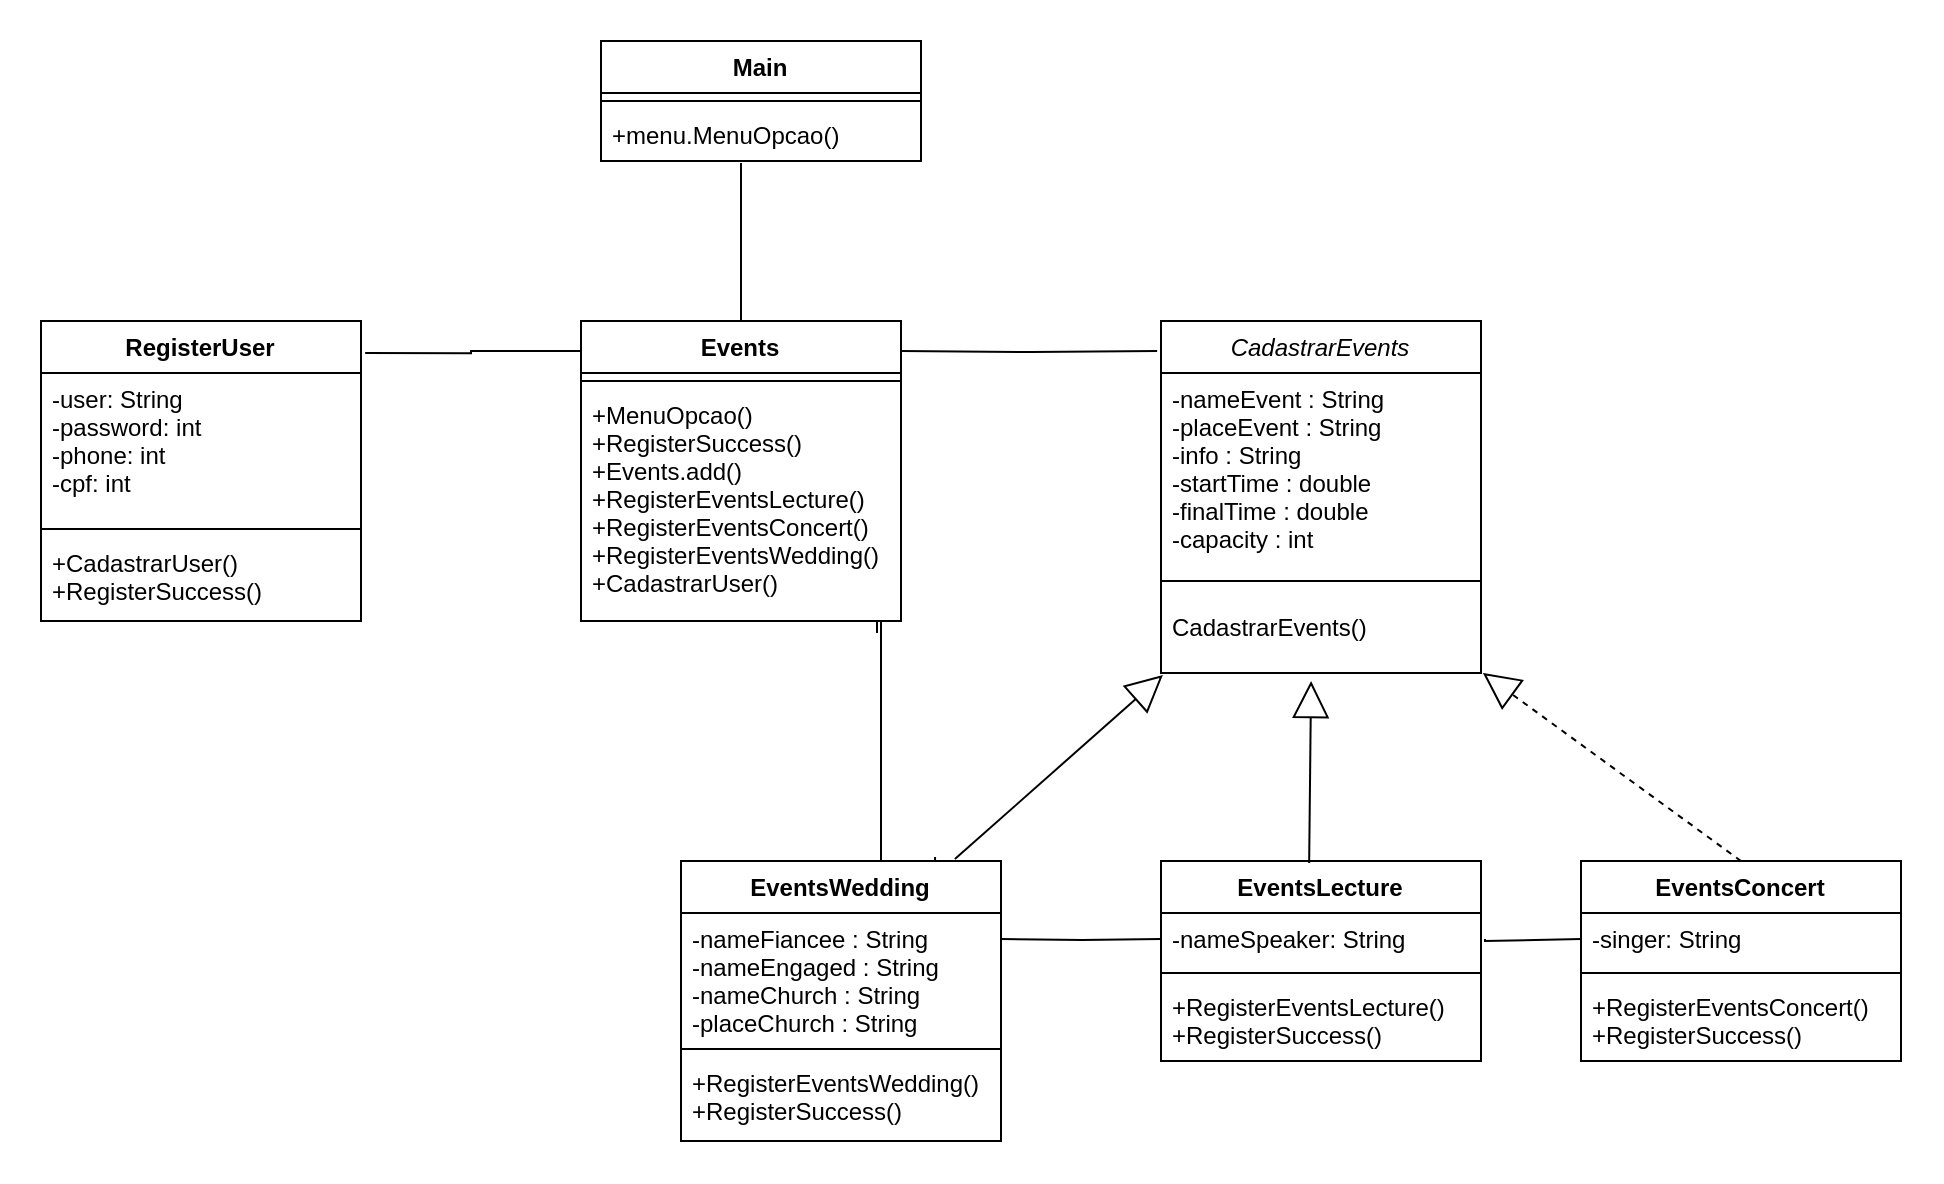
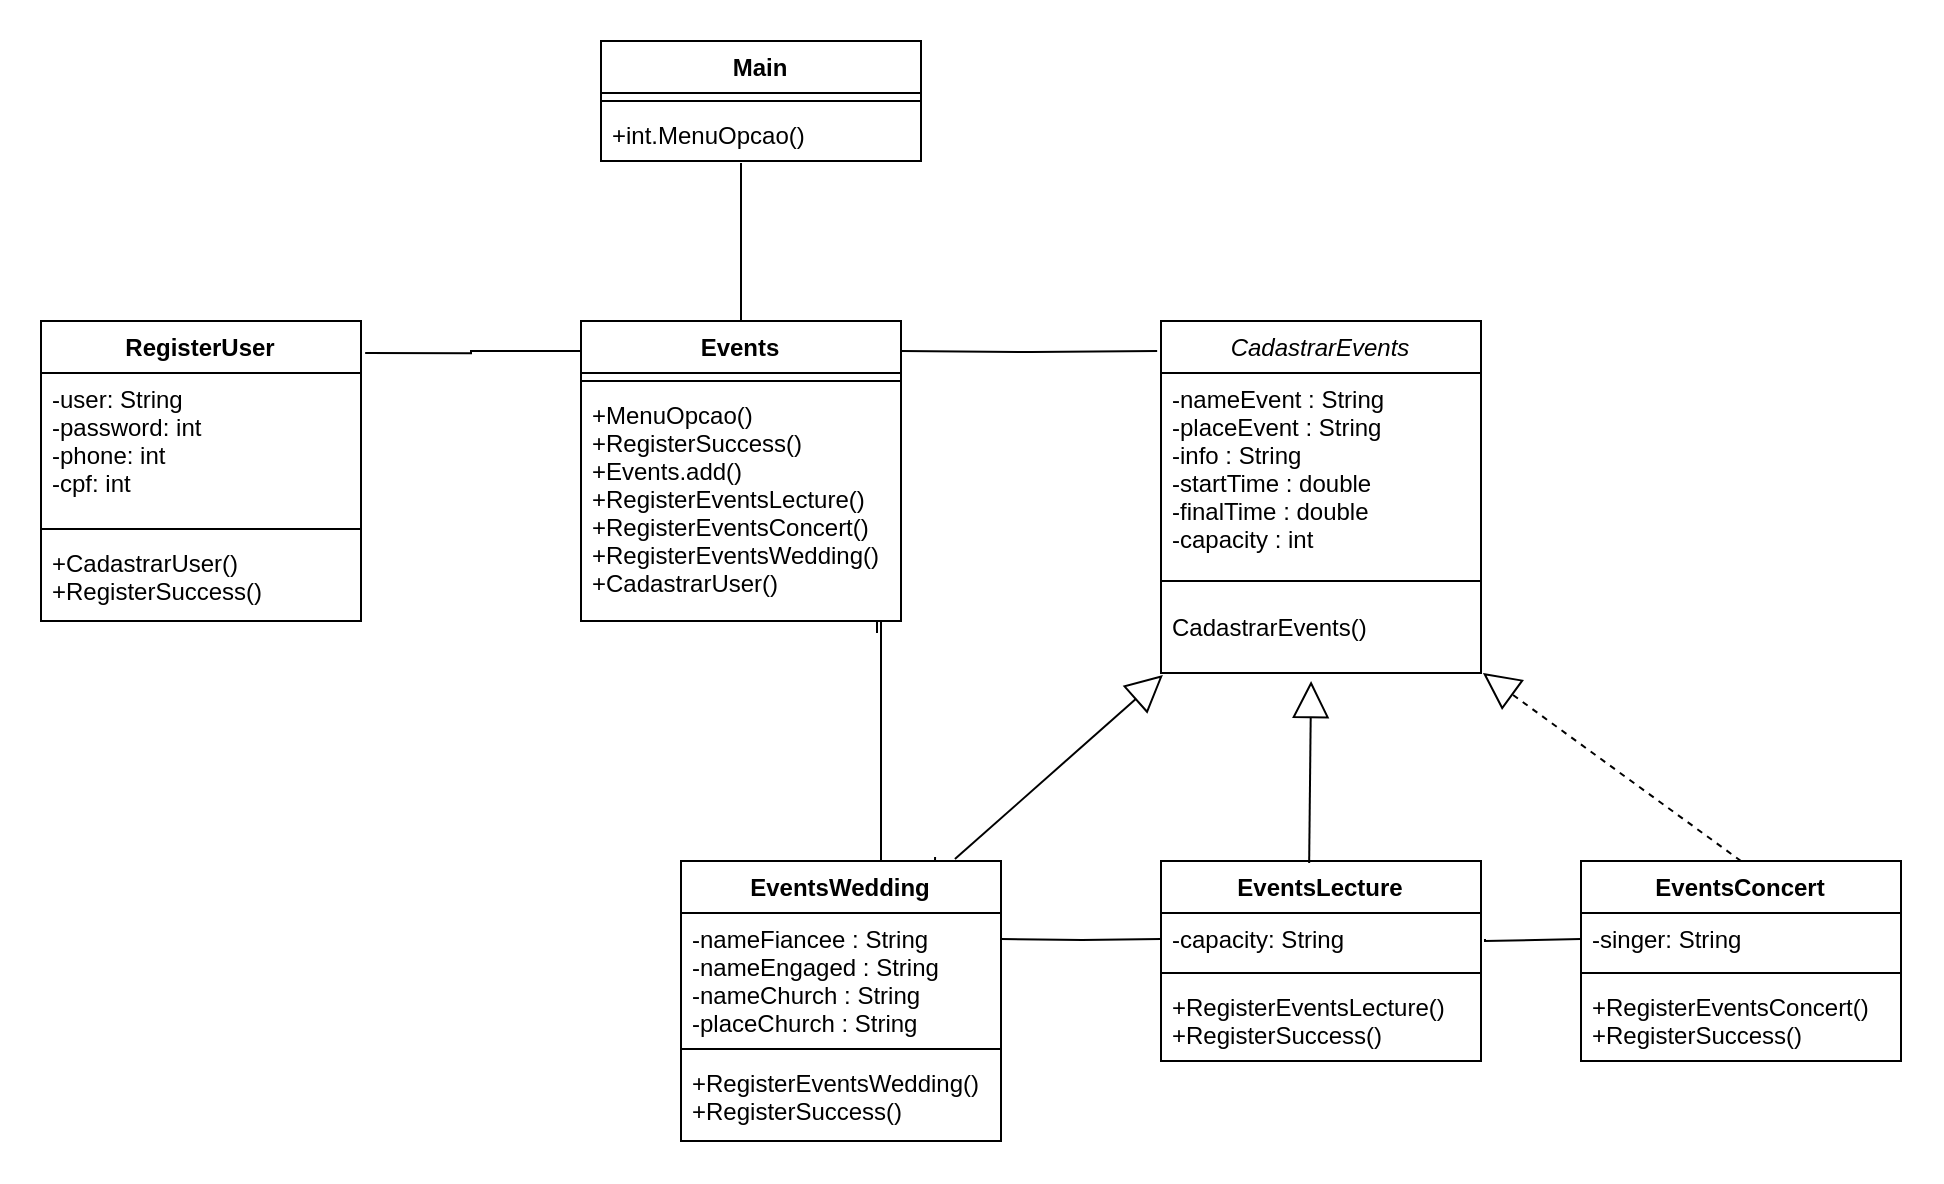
- <mxCell id="32" value="+menu.MenuOpcao()" style="text;strokeColor=none;fillColor=none;align=left;verticalAlign=top;spacingLeft=4;spacingRight=4;overflow=hidden;rotatable=0;points=[[0,0.5],[1,0.5]];portConstraint=eastwest;" vertex="1" parent="30"><mxGeometry y="34" width="160" height="26" as="geometry" /></mxCell>
+ <mxCell id="32" value="+int.MenuOpcao()" style="text;strokeColor=none;fillColor=none;align=left;verticalAlign=top;spacingLeft=4;spacingRight=4;overflow=hidden;rotatable=0;points=[[0,0.5],[1,0.5]];portConstraint=eastwest;" vertex="1" parent="30"><mxGeometry y="34" width="160" height="26" as="geometry" /></mxCell>
- <mxCell id="15" value="-nameSpeaker: String" style="text;strokeColor=none;fillColor=none;align=left;verticalAlign=top;spacingLeft=4;spacingRight=4;overflow=hidden;rotatable=0;points=[[0,0.5],[1,0.5]];portConstraint=eastwest;" vertex="1" parent="14"><mxGeometry y="26" width="160" height="26" as="geometry" /></mxCell>
+ <mxCell id="15" value="-capacity: String" style="text;strokeColor=none;fillColor=none;align=left;verticalAlign=top;spacingLeft=4;spacingRight=4;overflow=hidden;rotatable=0;points=[[0,0.5],[1,0.5]];portConstraint=eastwest;" vertex="1" parent="14"><mxGeometry y="26" width="160" height="26" as="geometry" /></mxCell>
